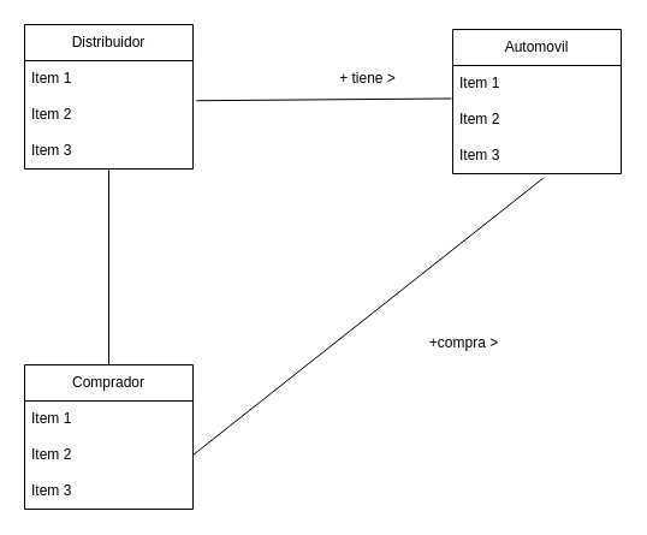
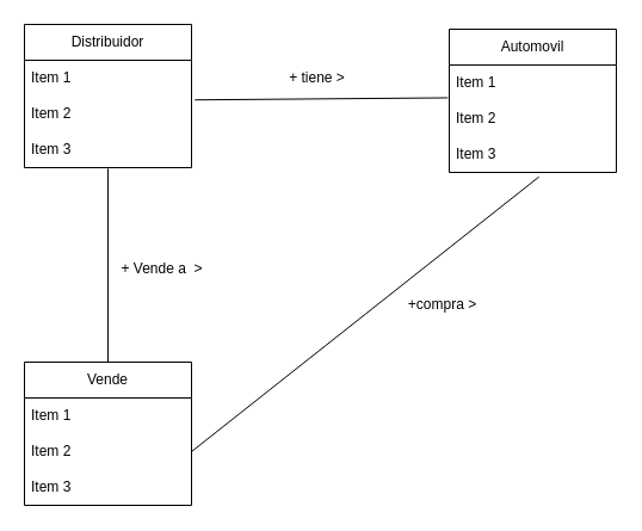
- <mxCell id="18" value="+ tiene &amp;gt;" style="text;html=1;align=center;verticalAlign=middle;resizable=0;points=[];autosize=1;strokeColor=none;fillColor=none;" parent="1" vertex="1"><mxGeometry x="270" y="50" width="70" height="30" as="geometry" /></mxCell>
+ <mxCell id="18" value="+ tiene &amp;gt;" style="text;html=1;align=center;verticalAlign=middle;resizable=0;points=[];autosize=1;strokeColor=none;fillColor=none;" parent="1" vertex="1"><mxGeometry x="230" y="50" width="70" height="30" as="geometry" /></mxCell>
+ <mxCell id="17" value="+ Vende a&amp;nbsp; &amp;gt;&lt;br&gt;" style="text;html=1;align=center;verticalAlign=middle;resizable=0;points=[];autosize=1;strokeColor=none;fillColor=none;" parent="1" vertex="1"><mxGeometry x="90" y="210" width="90" height="30" as="geometry" /></mxCell>
- <mxCell id="19" value="+compra &amp;gt;" style="text;html=1;align=center;verticalAlign=middle;resizable=0;points=[];autosize=1;strokeColor=none;fillColor=none;" parent="1" vertex="1"><mxGeometry x="345" y="270" width="80" height="30" as="geometry" /></mxCell>
+ <mxCell id="19" value="+compra &amp;gt;" style="text;html=1;align=center;verticalAlign=middle;resizable=0;points=[];autosize=1;strokeColor=none;fillColor=none;" parent="1" vertex="1"><mxGeometry x="330" y="240" width="80" height="30" as="geometry" /></mxCell>
- <mxCell id="10" value="Comprador" style="swimlane;fontStyle=0;childLayout=stackLayout;horizontal=1;startSize=30;horizontalStack=0;resizeParent=1;resizeParentMax=0;resizeLast=0;collapsible=1;marginBottom=0;whiteSpace=wrap;html=1;" parent="1" vertex="1"><mxGeometry x="20" y="303" width="140" height="120" as="geometry" /></mxCell>
+ <mxCell id="10" value="Vende" style="swimlane;fontStyle=0;childLayout=stackLayout;horizontal=1;startSize=30;horizontalStack=0;resizeParent=1;resizeParentMax=0;resizeLast=0;collapsible=1;marginBottom=0;whiteSpace=wrap;html=1;" parent="1" vertex="1"><mxGeometry x="20" y="303" width="140" height="120" as="geometry" /></mxCell>
